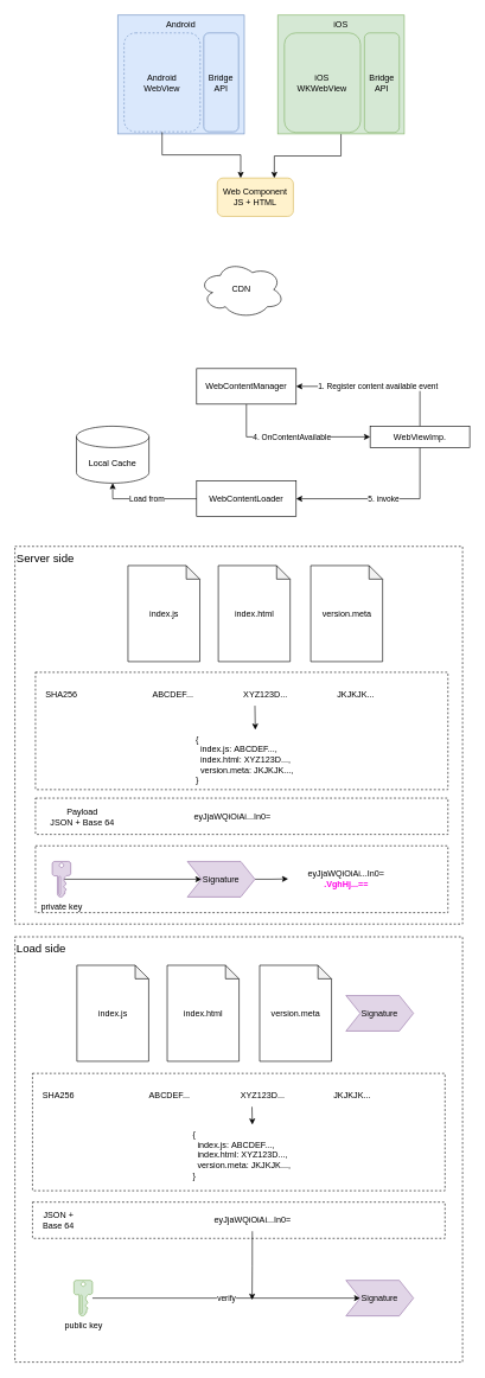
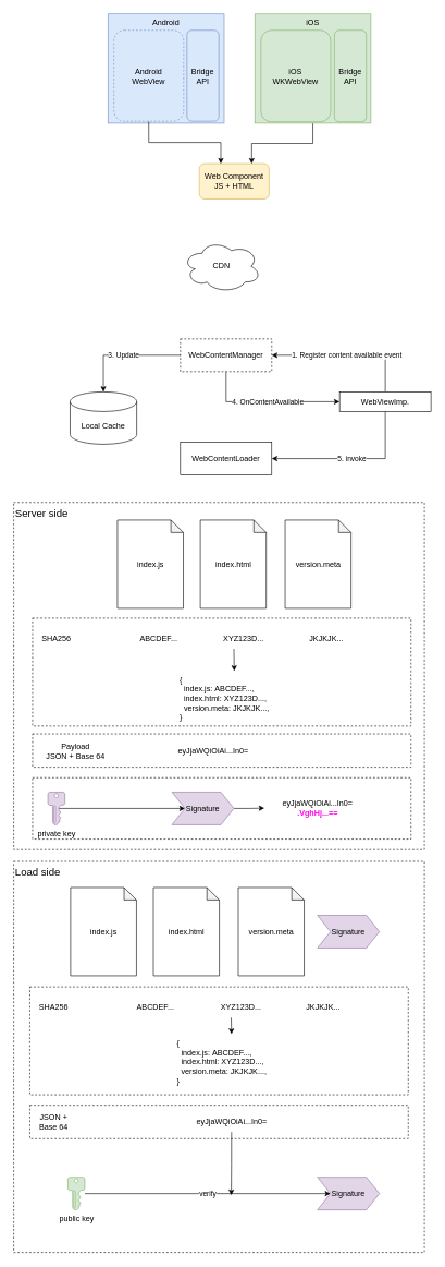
+ <mxCell id="24" value="3. Update" style="edgeStyle=orthogonalEdgeStyle;rounded=0;orthogonalLoop=1;jettySize=auto;html=1;exitX=0;exitY=0.5;exitDx=0;exitDy=0;entryX=0.5;entryY=0;entryDx=0;entryDy=0;entryPerimeter=0;" edge="1" parent="1" source="17" target="22"><mxGeometry relative="1" as="geometry" /></mxCell>
- <mxCell id="17" value="WebContentManager" style="html=1;whiteSpace=wrap;" vertex="1" parent="1"><mxGeometry x="276" y="517" width="140" height="50" as="geometry" /></mxCell>
+ <mxCell id="17" value="WebContentManager" style="html=1;whiteSpace=wrap;dashed=1;" vertex="1" parent="1"><mxGeometry x="276" y="517" width="140" height="50" as="geometry" /></mxCell>
- <mxCell id="25" value="Load from" style="edgeStyle=orthogonalEdgeStyle;rounded=0;orthogonalLoop=1;jettySize=auto;html=1;exitX=0;exitY=0.5;exitDx=0;exitDy=0;entryX=0.5;entryY=1;entryDx=0;entryDy=0;entryPerimeter=0;" edge="1" parent="1" source="18" target="22"><mxGeometry relative="1" as="geometry" /></mxCell>
